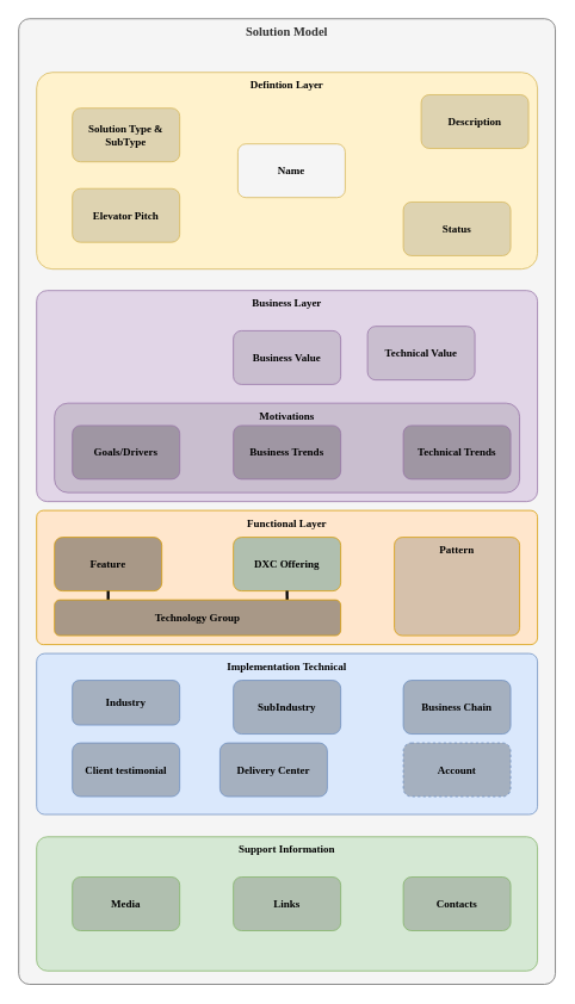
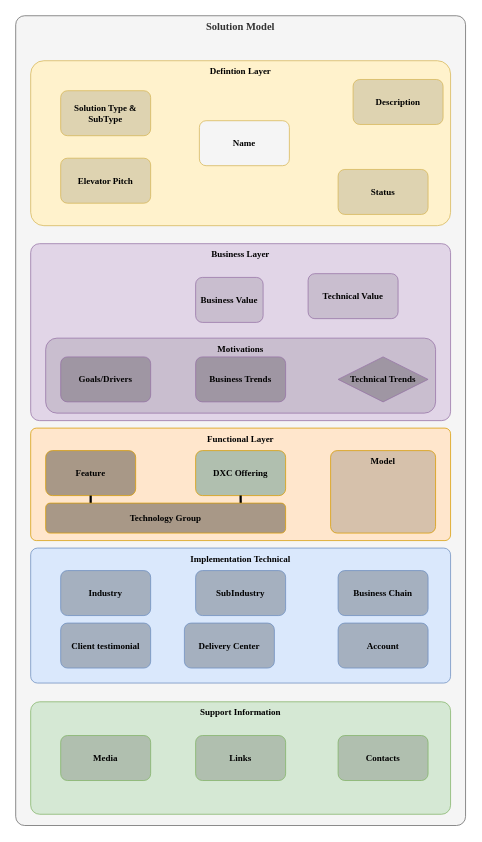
- <mxCell id="10" value="Business Value" style="rounded=1;whiteSpace=wrap;html=1;fillColor=#C9BECF;strokeColor=#9673a6;fontStyle=1;fontFamily=Verdana;" vertex="1" parent="1"><mxGeometry x="260" y="369.5" width="120" height="60" as="geometry" /></mxCell>
+ <mxCell id="10" value="Business Value" style="rounded=1;whiteSpace=wrap;html=1;fillColor=#C9BECF;strokeColor=#9673a6;fontStyle=1;fontFamily=Verdana;" vertex="1" parent="1"><mxGeometry x="260" y="369.5" width="90" height="60" as="geometry" /></mxCell>
- <mxCell id="15" value="Technical Trends" style="rounded=1;whiteSpace=wrap;html=1;fillColor=#9F96A3;strokeColor=#9673a6;fontStyle=1;fontFamily=Verdana;" vertex="1" parent="1"><mxGeometry x="450" y="475.5" width="120" height="60" as="geometry" /></mxCell>
+ <mxCell id="15" value="Technical Trends" style="rhombus;whiteSpace=wrap;html=1;fillColor=#9F96A3;strokeColor=#9673a6;fontStyle=1;fontFamily=Verdana;" vertex="1" parent="1"><mxGeometry x="450" y="475.5" width="120" height="60" as="geometry" /></mxCell>
- <mxCell id="16" value="Pattern" style="rounded=1;whiteSpace=wrap;html=1;verticalAlign=top;fillColor=#D6C1AB;strokeColor=#d79b00;fontStyle=1;fontFamily=Verdana;arcSize=8;" vertex="1" parent="1"><mxGeometry x="440" y="600.5" width="140" height="110" as="geometry" /></mxCell>
+ <mxCell id="16" value="Model" style="rounded=1;whiteSpace=wrap;html=1;verticalAlign=top;fillColor=#D6C1AB;strokeColor=#d79b00;fontStyle=1;fontFamily=Verdana;arcSize=8;" vertex="1" parent="1"><mxGeometry x="440" y="600.5" width="140" height="110" as="geometry" /></mxCell>
- <mxCell id="23" value="Industry" style="rounded=1;whiteSpace=wrap;html=1;fillColor=#A5B0BF;strokeColor=#6c8ebf;fontStyle=1;fontFamily=Verdana;" vertex="1" parent="1"><mxGeometry x="80" y="760.5" width="120" height="50" as="geometry" /></mxCell>
+ <mxCell id="23" value="Industry" style="rounded=1;whiteSpace=wrap;html=1;fillColor=#A5B0BF;strokeColor=#6c8ebf;fontStyle=1;fontFamily=Verdana;" vertex="1" parent="1"><mxGeometry x="80" y="760.5" width="120" height="60" as="geometry" /></mxCell>
- <mxCell id="24" value="Account" style="rounded=1;whiteSpace=wrap;html=1;fillColor=#A5B0BF;strokeColor=#6c8ebf;fontStyle=1;fontFamily=Verdana;dashed=1;" vertex="1" parent="1"><mxGeometry x="450" y="830.5" width="120" height="60" as="geometry" /></mxCell>
+ <mxCell id="24" value="Account" style="rounded=1;whiteSpace=wrap;html=1;fillColor=#A5B0BF;strokeColor=#6c8ebf;fontStyle=1;fontFamily=Verdana;" vertex="1" parent="1"><mxGeometry x="450" y="830.5" width="120" height="60" as="geometry" /></mxCell>
